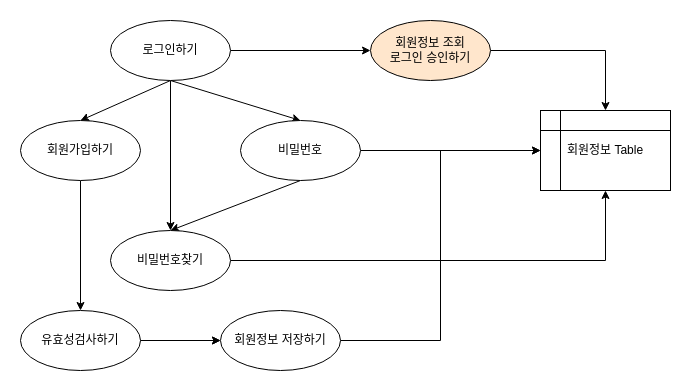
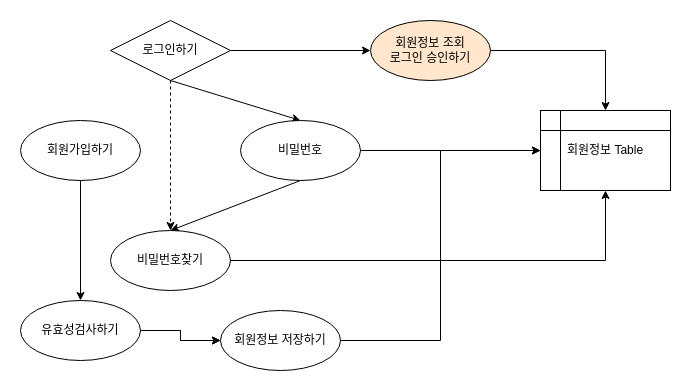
- <mxCell id="6" value="로그인하기" style="ellipse;whiteSpace=wrap;html=1;" vertex="1" parent="1"><mxGeometry x="110" y="20" width="120" height="60" as="geometry" /></mxCell>
+ <mxCell id="6" value="로그인하기" style="rhombus;whiteSpace=wrap;html=1;" vertex="1" parent="1"><mxGeometry x="110" y="20" width="120" height="60" as="geometry" /></mxCell>
- <mxCell id="2" style="rounded=0;orthogonalLoop=1;jettySize=auto;html=1;entryX=0.5;entryY=0;entryDx=0;entryDy=0;exitX=0.5;exitY=1;exitDx=0;exitDy=0;" edge="1" parent="1" source="6" target="8"><mxGeometry relative="1" as="geometry" /></mxCell>
- <mxCell id="4" style="rounded=0;orthogonalLoop=1;jettySize=auto;html=1;entryX=0.5;entryY=0;entryDx=0;entryDy=0;exitX=0.5;exitY=1;exitDx=0;exitDy=0;" edge="1" parent="1" source="6" target="13"><mxGeometry relative="1" as="geometry" /></mxCell>
+ <mxCell id="4" style="rounded=0;orthogonalLoop=1;jettySize=auto;html=1;entryX=0.5;entryY=0;entryDx=0;entryDy=0;exitX=0.5;exitY=1;exitDx=0;exitDy=0;dashed=1;" edge="1" parent="1" source="6" target="13"><mxGeometry relative="1" as="geometry" /></mxCell>
- <mxCell id="16" value="유효성검사하기" style="ellipse;whiteSpace=wrap;html=1;" vertex="1" parent="1"><mxGeometry x="20" y="310" width="120" height="60" as="geometry" /></mxCell>
+ <mxCell id="16" value="유효성검사하기" style="ellipse;whiteSpace=wrap;html=1;" vertex="1" parent="1"><mxGeometry x="20" y="300" width="120" height="60" as="geometry" /></mxCell>
